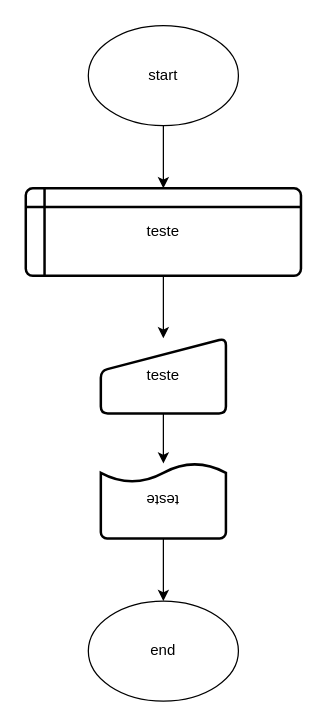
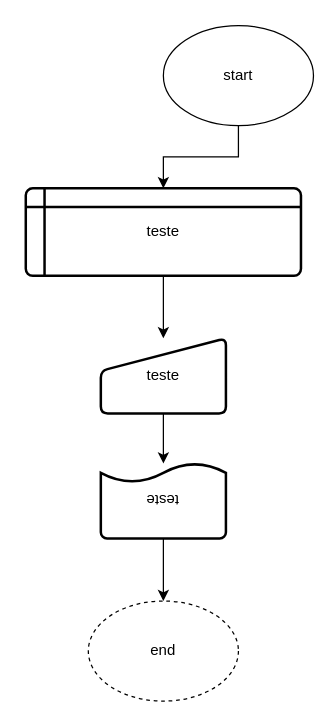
- <mxCell id="3" value="start" style="ellipse;whiteSpace=wrap;html=1;" vertex="1" parent="1"><mxGeometry x="70" y="20" width="120" height="80" as="geometry" /></mxCell>
+ <mxCell id="3" value="start" style="ellipse;whiteSpace=wrap;html=1;" vertex="1" parent="1"><mxGeometry x="130" y="20" width="120" height="80" as="geometry" /></mxCell>
- <mxCell id="10" value="end" style="ellipse;whiteSpace=wrap;html=1;" vertex="1" parent="1"><mxGeometry x="70" y="480" width="120" height="80" as="geometry" /></mxCell>
+ <mxCell id="10" value="end" style="ellipse;whiteSpace=wrap;html=1;dashed=1;" vertex="1" parent="1"><mxGeometry x="70" y="480" width="120" height="80" as="geometry" /></mxCell>
